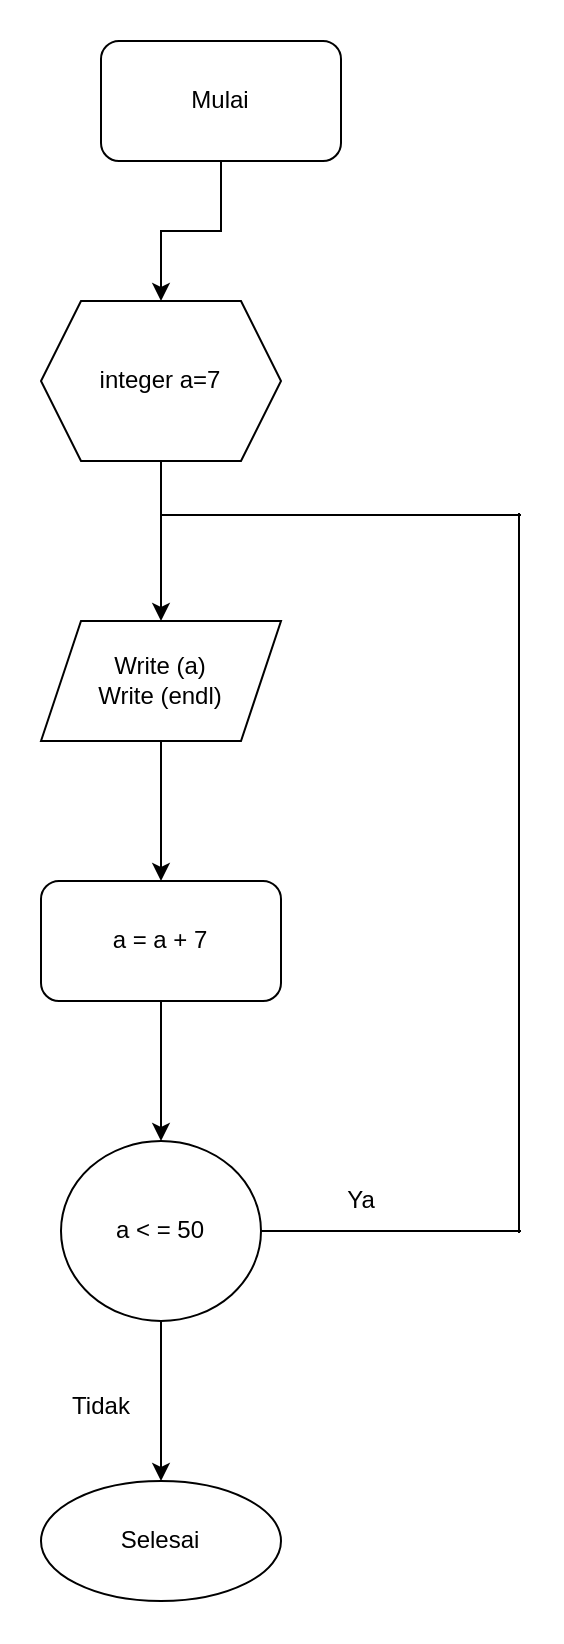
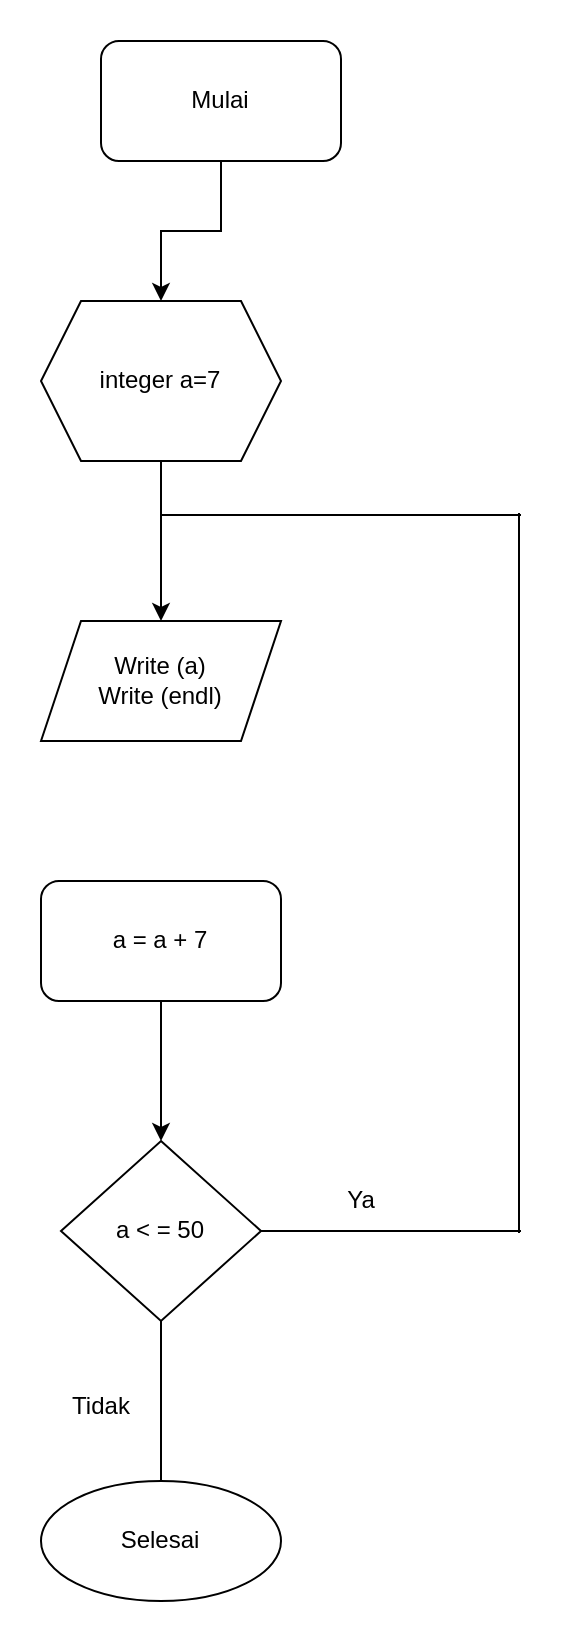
- <mxCell id="6" value="" style="edgeStyle=orthogonalEdgeStyle;rounded=0;orthogonalLoop=1;jettySize=auto;html=1;" edge="1" parent="1" source="7" target="9"><mxGeometry relative="1" as="geometry" /></mxCell>
- <mxCell id="11" value="a &amp;lt; = 50" style="ellipse;whiteSpace=wrap;html=1;" vertex="1" parent="1"><mxGeometry x="30" y="570" width="100" height="90" as="geometry" /></mxCell>
+ <mxCell id="11" value="a &amp;lt; = 50" style="rhombus;whiteSpace=wrap;html=1;" vertex="1" parent="1"><mxGeometry x="30" y="570" width="100" height="90" as="geometry" /></mxCell>
- <mxCell id="10" value="" style="edgeStyle=orthogonalEdgeStyle;rounded=0;orthogonalLoop=1;jettySize=auto;html=1;" edge="1" parent="1" source="11" target="12"><mxGeometry relative="1" as="geometry" /></mxCell>
+ <mxCell id="10" value="" style="edgeStyle=orthogonalEdgeStyle;rounded=0;orthogonalLoop=1;jettySize=auto;html=1;endArrow=none;" edge="1" parent="1" source="11" target="12"><mxGeometry relative="1" as="geometry" /></mxCell>
